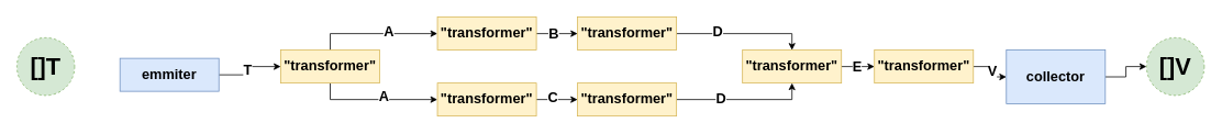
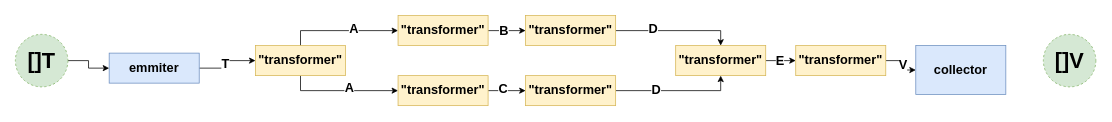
+ <mxCell id="5" value="" style="edgeStyle=orthogonalEdgeStyle;rounded=0;orthogonalLoop=1;jettySize=auto;html=1;" edge="1" parent="1" source="6" target="4"><mxGeometry relative="1" as="geometry" /></mxCell>
- <mxCell id="30" value="" style="edgeStyle=orthogonalEdgeStyle;rounded=0;orthogonalLoop=1;jettySize=auto;html=1;" edge="1" parent="1" source="31" target="32"><mxGeometry relative="1" as="geometry" /></mxCell>
